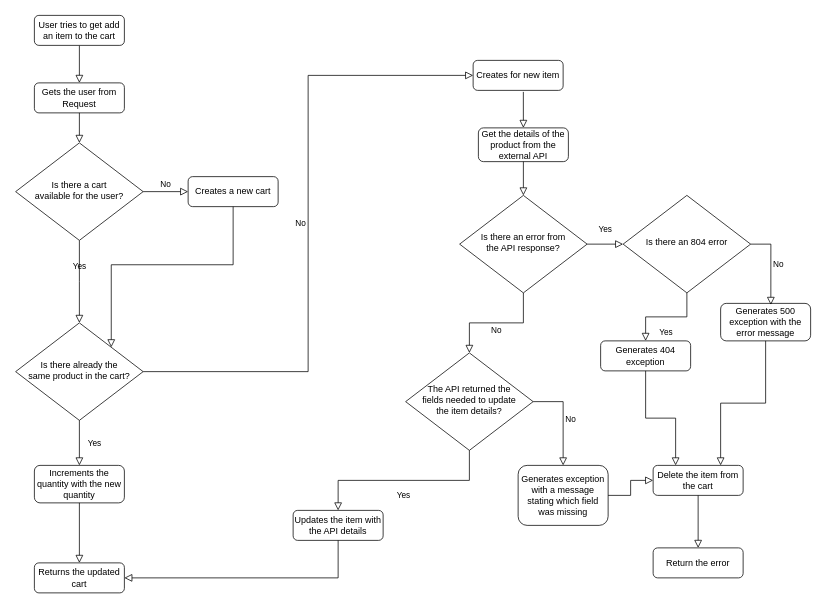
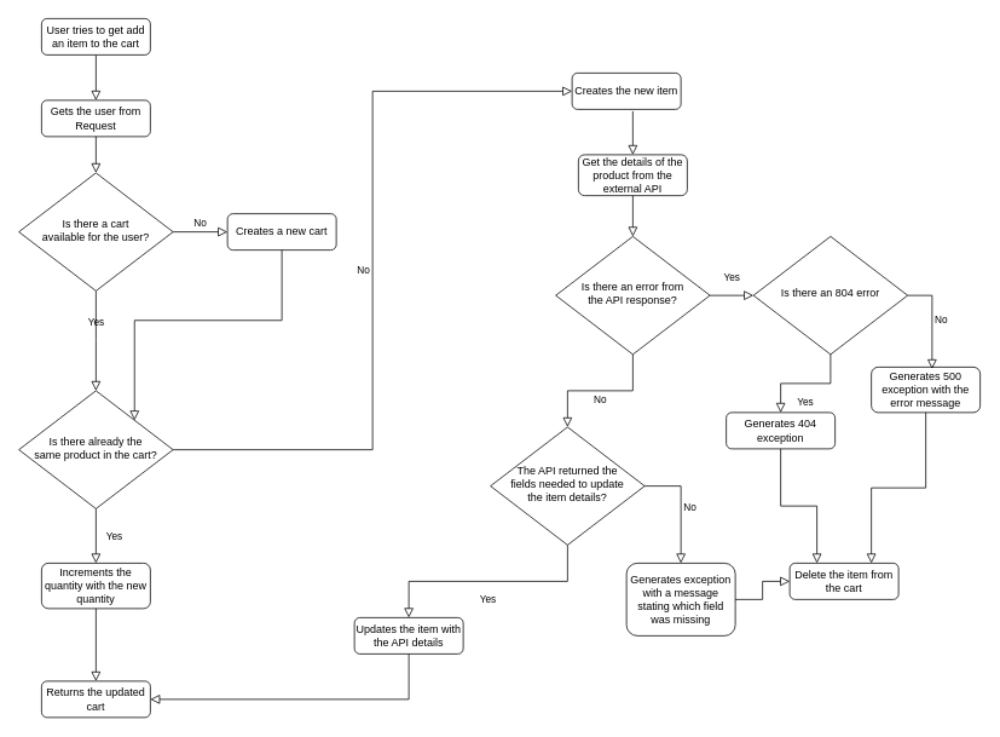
- <mxCell id="16" value="Creates for new item" style="rounded=1;whiteSpace=wrap;html=1;fontSize=12;glass=0;strokeWidth=1;shadow=0;" vertex="1" parent="1"><mxGeometry x="630" y="80" width="120" height="40" as="geometry" /></mxCell>
+ <mxCell id="16" value="Creates the new item" style="rounded=1;whiteSpace=wrap;html=1;fontSize=12;glass=0;strokeWidth=1;shadow=0;" vertex="1" parent="1"><mxGeometry x="630" y="80" width="120" height="40" as="geometry" /></mxCell>
- <mxCell id="30" value="" style="rounded=0;html=1;jettySize=auto;orthogonalLoop=1;fontSize=11;endArrow=block;endFill=0;endSize=8;strokeWidth=1;shadow=0;labelBackgroundColor=none;edgeStyle=orthogonalEdgeStyle;exitX=0.5;exitY=1;exitDx=0;exitDy=0;entryX=0.5;entryY=0;entryDx=0;entryDy=0;" edge="1" parent="1" source="28" target="29"><mxGeometry relative="1" as="geometry"><mxPoint x="606.96" y="342" as="sourcePoint" /><mxPoint x="607" y="380" as="targetPoint" /></mxGeometry></mxCell>
- <mxCell id="29" value="Return the error" style="rounded=1;whiteSpace=wrap;html=1;fontSize=12;glass=0;strokeWidth=1;shadow=0;" vertex="1" parent="1"><mxGeometry x="870" y="730" width="120" height="40" as="geometry" /></mxCell>
